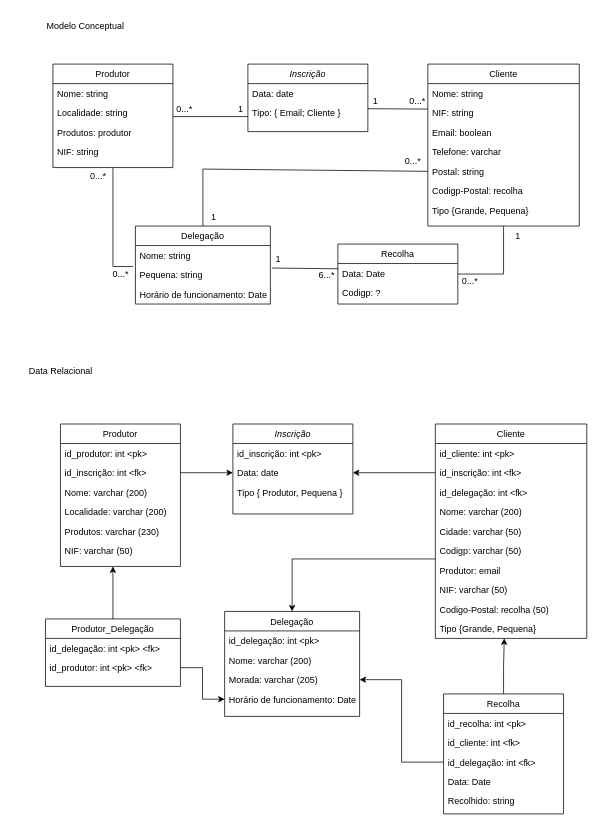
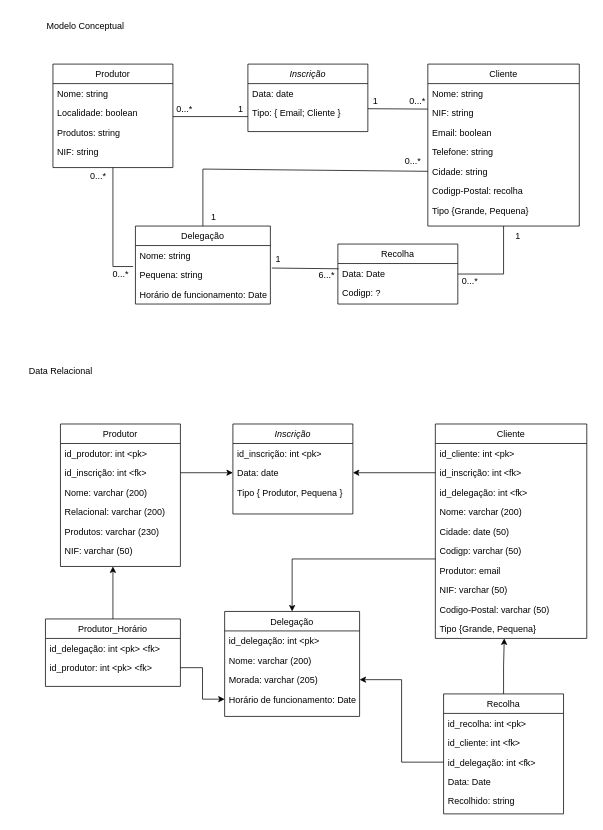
- <mxCell id="7" value="Localidade: string" style="text;align=left;verticalAlign=top;spacingLeft=4;spacingRight=4;overflow=hidden;rotatable=0;points=[[0,0.5],[1,0.5]];portConstraint=eastwest;rounded=0;shadow=0;html=0;" parent="5" vertex="1"><mxGeometry y="52" width="160" height="26" as="geometry" /></mxCell>
+ <mxCell id="7" value="Localidade: boolean" style="text;align=left;verticalAlign=top;spacingLeft=4;spacingRight=4;overflow=hidden;rotatable=0;points=[[0,0.5],[1,0.5]];portConstraint=eastwest;rounded=0;shadow=0;html=0;" parent="5" vertex="1"><mxGeometry y="52" width="160" height="26" as="geometry" /></mxCell>
- <mxCell id="8" value="Produtos: produtor" style="text;align=left;verticalAlign=top;spacingLeft=4;spacingRight=4;overflow=hidden;rotatable=0;points=[[0,0.5],[1,0.5]];portConstraint=eastwest;" parent="5" vertex="1"><mxGeometry y="78" width="160" height="26" as="geometry" /></mxCell>
+ <mxCell id="8" value="Produtos: string" style="text;align=left;verticalAlign=top;spacingLeft=4;spacingRight=4;overflow=hidden;rotatable=0;points=[[0,0.5],[1,0.5]];portConstraint=eastwest;" parent="5" vertex="1"><mxGeometry y="78" width="160" height="26" as="geometry" /></mxCell>
- <mxCell id="18" value="Telefone: varchar" style="text;align=left;verticalAlign=top;spacingLeft=4;spacingRight=4;overflow=hidden;rotatable=0;points=[[0,0.5],[1,0.5]];portConstraint=eastwest;rounded=0;shadow=0;html=0;" parent="14" vertex="1"><mxGeometry y="104" width="202" height="26" as="geometry" /></mxCell>
+ <mxCell id="18" value="Telefone: string" style="text;align=left;verticalAlign=top;spacingLeft=4;spacingRight=4;overflow=hidden;rotatable=0;points=[[0,0.5],[1,0.5]];portConstraint=eastwest;rounded=0;shadow=0;html=0;" parent="14" vertex="1"><mxGeometry y="104" width="202" height="26" as="geometry" /></mxCell>
- <mxCell id="19" value="Postal: string" style="text;align=left;verticalAlign=top;spacingLeft=4;spacingRight=4;overflow=hidden;rotatable=0;points=[[0,0.5],[1,0.5]];portConstraint=eastwest;rounded=0;shadow=0;html=0;" parent="14" vertex="1"><mxGeometry y="130" width="202" height="26" as="geometry" /></mxCell>
+ <mxCell id="19" value="Cidade: string" style="text;align=left;verticalAlign=top;spacingLeft=4;spacingRight=4;overflow=hidden;rotatable=0;points=[[0,0.5],[1,0.5]];portConstraint=eastwest;rounded=0;shadow=0;html=0;" parent="14" vertex="1"><mxGeometry y="130" width="202" height="26" as="geometry" /></mxCell>
- <mxCell id="50" value="Localidade: varchar (200)" style="text;align=left;verticalAlign=top;spacingLeft=4;spacingRight=4;overflow=hidden;rotatable=0;points=[[0,0.5],[1,0.5]];portConstraint=eastwest;rounded=0;shadow=0;html=0;" vertex="1" parent="46"><mxGeometry y="104" width="160" height="26" as="geometry" /></mxCell>
+ <mxCell id="50" value="Relacional: varchar (200)" style="text;align=left;verticalAlign=top;spacingLeft=4;spacingRight=4;overflow=hidden;rotatable=0;points=[[0,0.5],[1,0.5]];portConstraint=eastwest;rounded=0;shadow=0;html=0;" vertex="1" parent="46"><mxGeometry y="104" width="160" height="26" as="geometry" /></mxCell>
- <mxCell id="64" value="Cidade: varchar (50)" style="text;align=left;verticalAlign=top;spacingLeft=4;spacingRight=4;overflow=hidden;rotatable=0;points=[[0,0.5],[1,0.5]];portConstraint=eastwest;rounded=0;shadow=0;html=0;" vertex="1" parent="59"><mxGeometry y="130" width="202" height="26" as="geometry" /></mxCell>
+ <mxCell id="64" value="Cidade: date (50)" style="text;align=left;verticalAlign=top;spacingLeft=4;spacingRight=4;overflow=hidden;rotatable=0;points=[[0,0.5],[1,0.5]];portConstraint=eastwest;rounded=0;shadow=0;html=0;" vertex="1" parent="59"><mxGeometry y="130" width="202" height="26" as="geometry" /></mxCell>
- <mxCell id="68" value="Codigo-Postal: recolha (50)" style="text;align=left;verticalAlign=top;spacingLeft=4;spacingRight=4;overflow=hidden;rotatable=0;points=[[0,0.5],[1,0.5]];portConstraint=eastwest;" vertex="1" parent="59"><mxGeometry y="234" width="202" height="26" as="geometry" /></mxCell>
+ <mxCell id="68" value="Codigo-Postal: varchar (50)" style="text;align=left;verticalAlign=top;spacingLeft=4;spacingRight=4;overflow=hidden;rotatable=0;points=[[0,0.5],[1,0.5]];portConstraint=eastwest;" vertex="1" parent="59"><mxGeometry y="234" width="202" height="26" as="geometry" /></mxCell>
- <mxCell id="84" value="Produtor_Delegação" style="swimlane;fontStyle=0;align=center;verticalAlign=top;childLayout=stackLayout;horizontal=1;startSize=26;horizontalStack=0;resizeParent=1;resizeLast=0;collapsible=1;marginBottom=0;rounded=0;shadow=0;strokeWidth=1;" vertex="1" parent="1"><mxGeometry x="60" y="825" width="180" height="90" as="geometry"><mxRectangle x="340" y="380" width="170" height="26" as="alternateBounds" /></mxGeometry></mxCell>
+ <mxCell id="84" value="Produtor_Horário" style="swimlane;fontStyle=0;align=center;verticalAlign=top;childLayout=stackLayout;horizontal=1;startSize=26;horizontalStack=0;resizeParent=1;resizeLast=0;collapsible=1;marginBottom=0;rounded=0;shadow=0;strokeWidth=1;" vertex="1" parent="1"><mxGeometry x="60" y="825" width="180" height="90" as="geometry"><mxRectangle x="340" y="380" width="170" height="26" as="alternateBounds" /></mxGeometry></mxCell>
